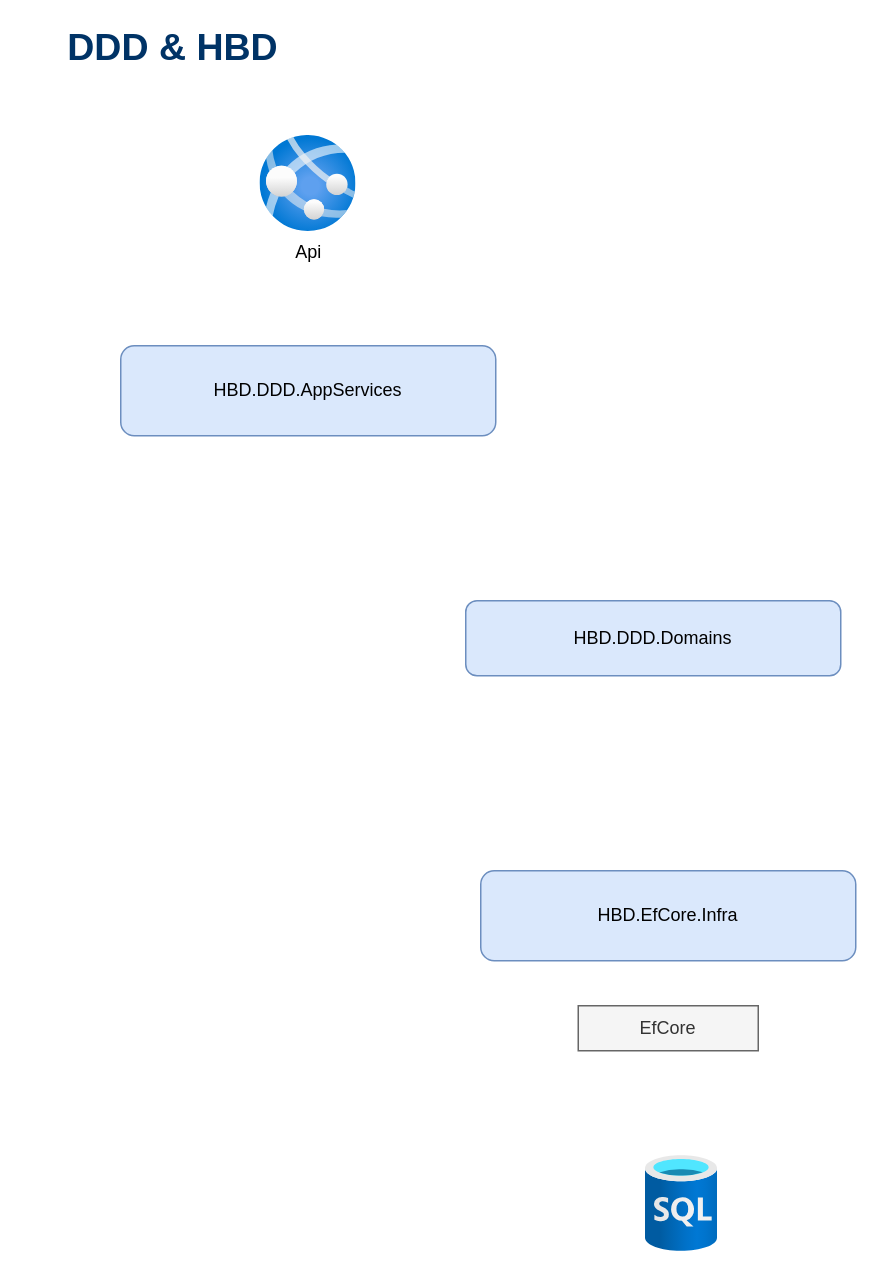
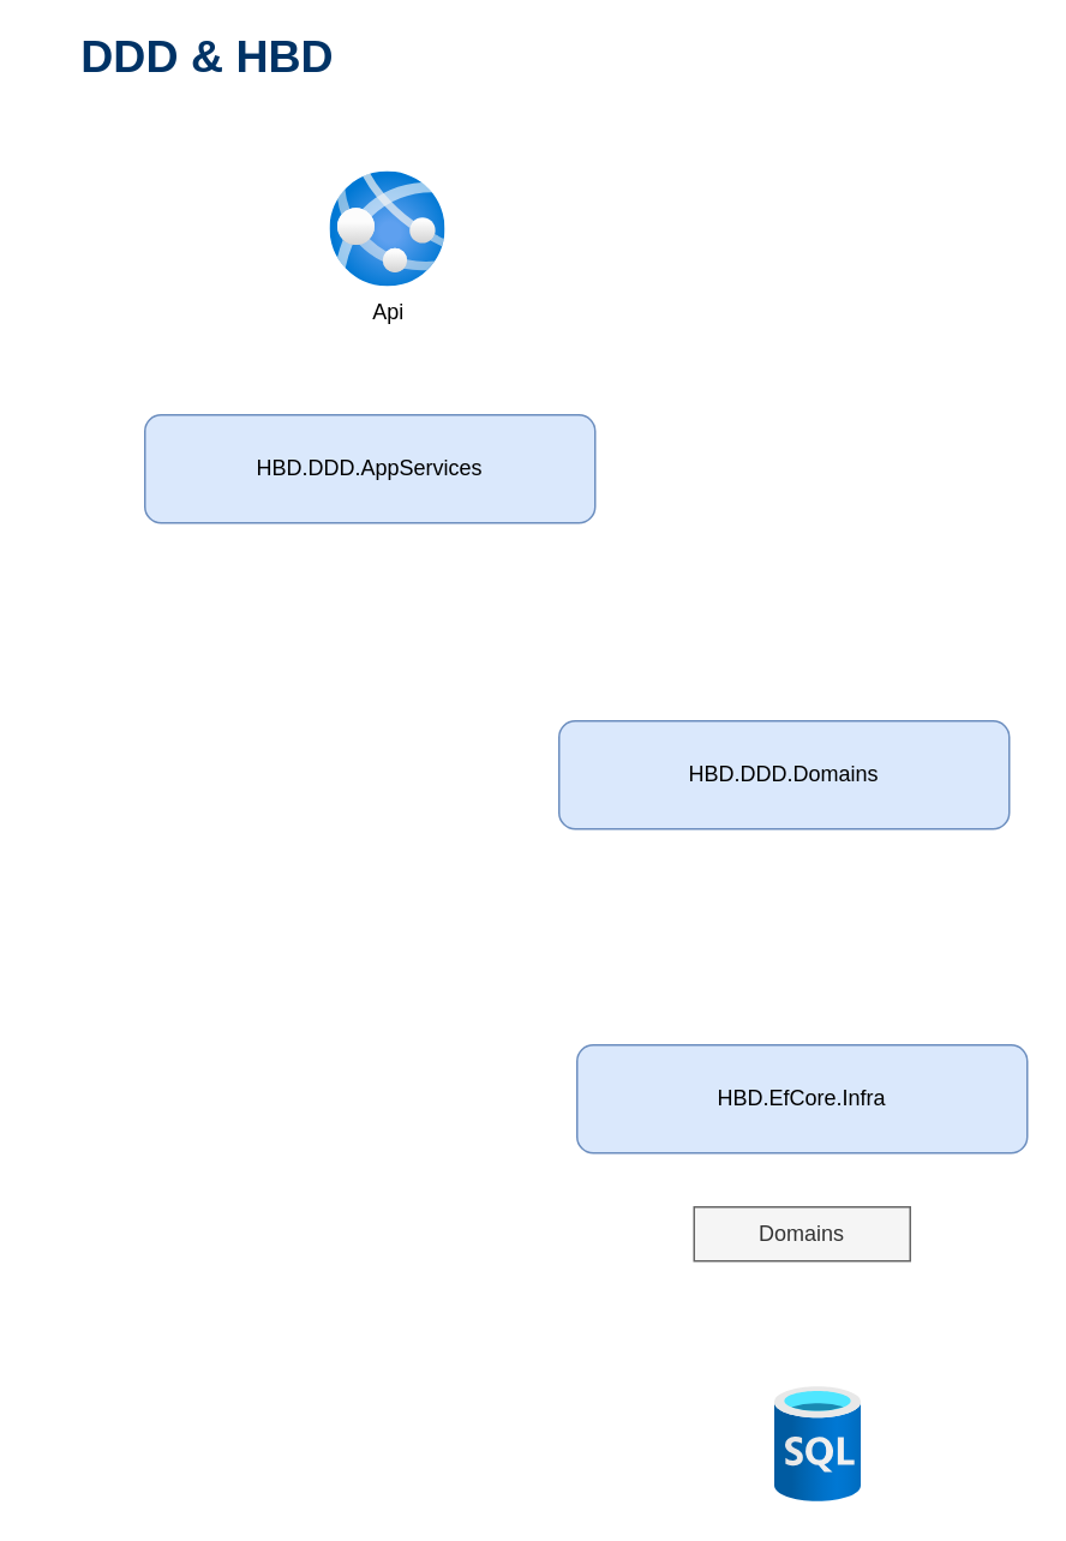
- <mxCell id="6" value="Api" style="aspect=fixed;html=1;points=[];align=center;image;fontSize=12;image=img/lib/azure2/compute/App_Services.svg;" vertex="1" parent="1"><mxGeometry x="173" y="90" width="64" height="64" as="geometry" /></mxCell>
+ <mxCell id="6" value="Api" style="aspect=fixed;html=1;points=[];align=center;image;fontSize=12;image=img/lib/azure2/compute/App_Services.svg;" vertex="1" parent="1"><mxGeometry x="183" y="95" width="64" height="64" as="geometry" /></mxCell>
- <mxCell id="4" value="HBD.DDD.Domains" style="rounded=1;whiteSpace=wrap;html=1;fillColor=#dae8fc;strokeColor=#6c8ebf;" vertex="1" parent="1"><mxGeometry x="310" y="400" width="250" height="50" as="geometry" /></mxCell>
+ <mxCell id="4" value="HBD.DDD.Domains" style="rounded=1;whiteSpace=wrap;html=1;fillColor=#dae8fc;strokeColor=#6c8ebf;" vertex="1" parent="1"><mxGeometry x="310" y="400" width="250" height="60" as="geometry" /></mxCell>
- <mxCell id="8" value="EfCore" style="rounded=0;whiteSpace=wrap;html=1;fillColor=#f5f5f5;strokeColor=#666666;fontColor=#333333;" vertex="1" parent="1"><mxGeometry x="385" y="670" width="120" height="30" as="geometry" /></mxCell>
+ <mxCell id="8" value="Domains" style="rounded=0;whiteSpace=wrap;html=1;fillColor=#f5f5f5;strokeColor=#666666;fontColor=#333333;" vertex="1" parent="1"><mxGeometry x="385" y="670" width="120" height="30" as="geometry" /></mxCell>
